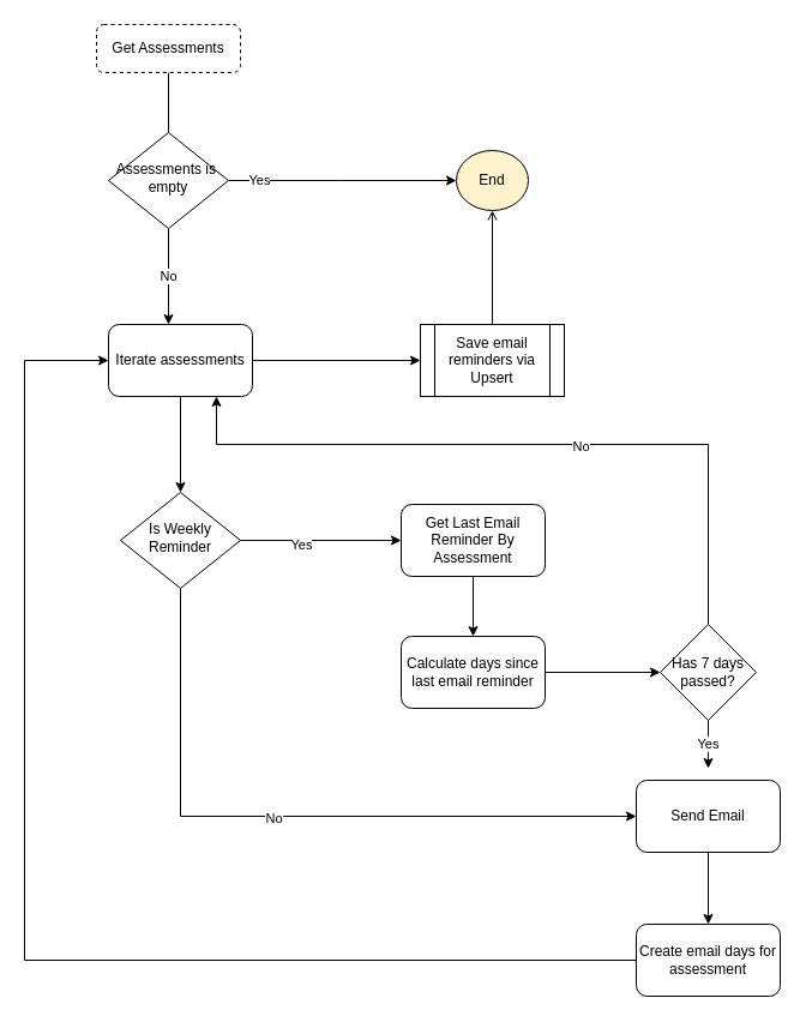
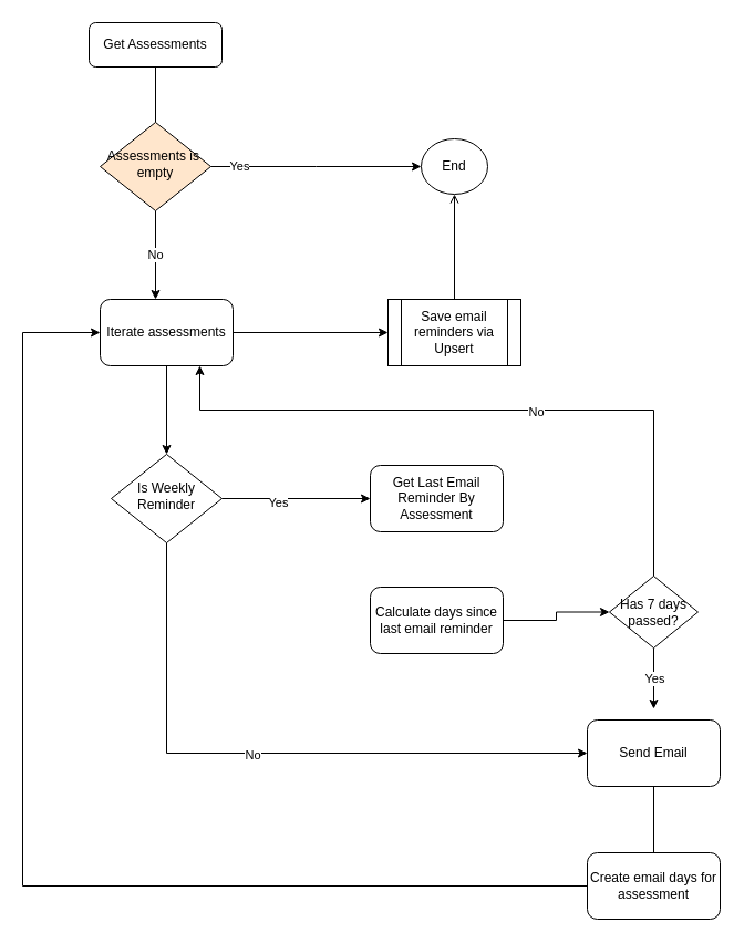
- <mxCell id="3" value="Get Assessments" style="rounded=1;whiteSpace=wrap;html=1;fontSize=12;glass=0;strokeWidth=1;shadow=0;dashed=1;" parent="1" vertex="1"><mxGeometry x="80" y="20" width="120" height="40" as="geometry" /></mxCell>
+ <mxCell id="3" value="Get Assessments" style="rounded=1;whiteSpace=wrap;html=1;fontSize=12;glass=0;strokeWidth=1;shadow=0;" parent="1" vertex="1"><mxGeometry x="80" y="20" width="120" height="40" as="geometry" /></mxCell>
- <mxCell id="7" value="Assessments is&amp;nbsp; empty" style="rhombus;whiteSpace=wrap;html=1;shadow=0;fontFamily=Helvetica;fontSize=12;align=center;strokeWidth=1;spacing=6;spacingTop=-4;" parent="1" vertex="1"><mxGeometry x="90" y="110" width="100" height="80" as="geometry" /></mxCell>
+ <mxCell id="7" value="Assessments is&amp;nbsp; empty" style="rhombus;whiteSpace=wrap;html=1;shadow=0;fontFamily=Helvetica;fontSize=12;align=center;strokeWidth=1;spacing=6;spacingTop=-4;fillColor=#ffe6cc;" parent="1" vertex="1"><mxGeometry x="90" y="110" width="100" height="80" as="geometry" /></mxCell>
- <mxCell id="13" value="End" style="ellipse;whiteSpace=wrap;html=1;fillColor=#fff2cc;" vertex="1" parent="1"><mxGeometry x="380" y="125" width="60" height="50" as="geometry" /></mxCell>
+ <mxCell id="13" value="End" style="ellipse;whiteSpace=wrap;html=1;" vertex="1" parent="1"><mxGeometry x="380" y="125" width="60" height="50" as="geometry" /></mxCell>
- <mxCell id="14" style="edgeStyle=orthogonalEdgeStyle;rounded=0;orthogonalLoop=1;jettySize=auto;html=1;" edge="1" parent="1" source="15" target="17"><mxGeometry relative="1" as="geometry" /></mxCell>
- <mxCell id="21" value="Has 7 days passed?" style="rhombus;whiteSpace=wrap;html=1;" vertex="1" parent="1"><mxGeometry x="550" y="520" width="80" height="80" as="geometry" /></mxCell>
+ <mxCell id="21" value="Has 7 days passed?" style="rhombus;whiteSpace=wrap;html=1;" vertex="1" parent="1"><mxGeometry x="550" y="520" width="80" height="65" as="geometry" /></mxCell>
- <mxCell id="22" style="edgeStyle=orthogonalEdgeStyle;rounded=0;orthogonalLoop=1;jettySize=auto;html=1;" edge="1" parent="1" source="23" target="25"><mxGeometry relative="1" as="geometry" /></mxCell>
+ <mxCell id="22" style="edgeStyle=orthogonalEdgeStyle;rounded=0;orthogonalLoop=1;jettySize=auto;html=1;endArrow=none;" edge="1" parent="1" source="23" target="25"><mxGeometry relative="1" as="geometry" /></mxCell>
